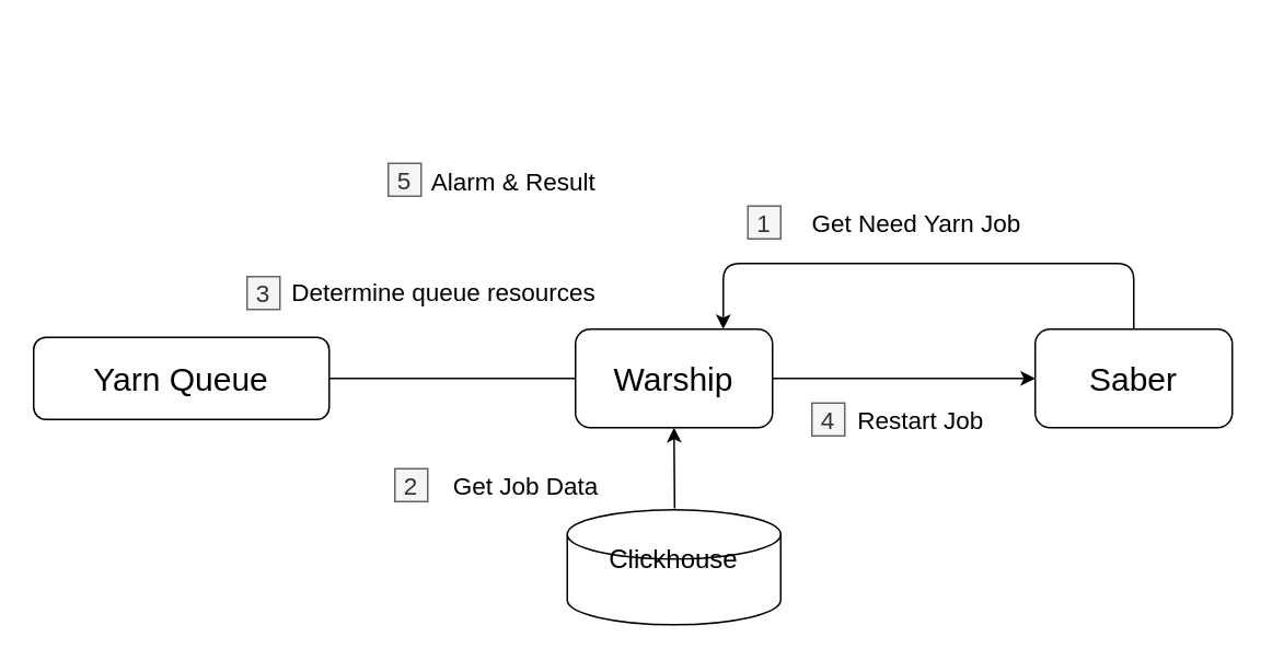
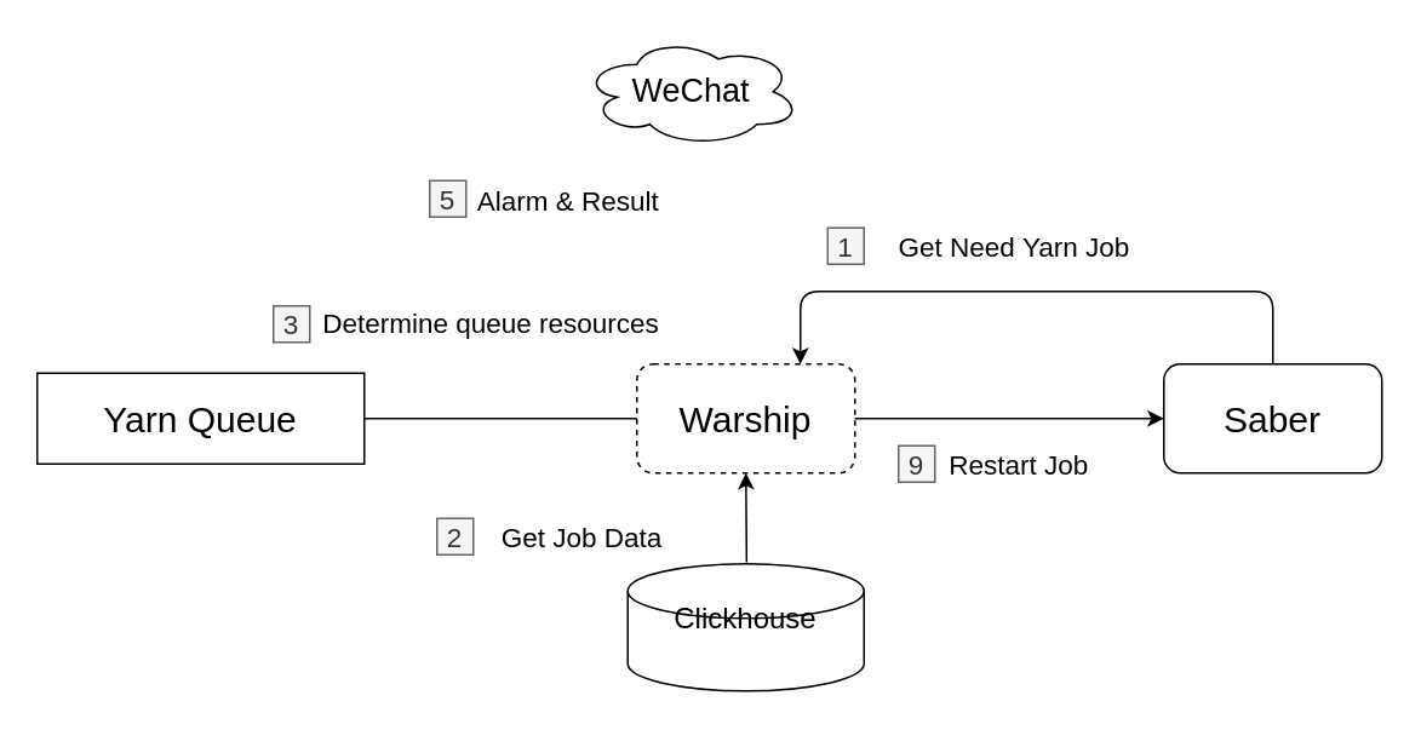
+ <mxCell id="19" value="&lt;font style=&quot;font-size: 18px&quot;&gt;WeChat&lt;/font&gt;" style="ellipse;shape=cloud;whiteSpace=wrap;html=1;" vertex="1" parent="1"><mxGeometry x="320" y="20" width="120" height="60" as="geometry" /></mxCell>
- <mxCell id="5" value="&lt;font style=&quot;font-size: 20px&quot;&gt;Yarn Queue&lt;/font&gt;" style="rounded=1;whiteSpace=wrap;html=1;" vertex="1" parent="1"><mxGeometry x="20" y="205" width="180" height="50" as="geometry" /></mxCell>
+ <mxCell id="5" value="&lt;font style=&quot;font-size: 20px&quot;&gt;Yarn Queue&lt;/font&gt;" style="whiteSpace=wrap;html=1;rounded=0;" vertex="1" parent="1"><mxGeometry x="20" y="205" width="180" height="50" as="geometry" /></mxCell>
- <mxCell id="3" value="&lt;font style=&quot;font-size: 20px&quot;&gt;Warship&lt;/font&gt;" style="rounded=1;whiteSpace=wrap;html=1;" vertex="1" parent="1"><mxGeometry x="350" y="200" width="120" height="60" as="geometry" /></mxCell>
+ <mxCell id="3" value="&lt;font style=&quot;font-size: 20px&quot;&gt;Warship&lt;/font&gt;" style="rounded=1;whiteSpace=wrap;html=1;dashed=1;" vertex="1" parent="1"><mxGeometry x="350" y="200" width="120" height="60" as="geometry" /></mxCell>
- <mxCell id="8" value="&lt;font style=&quot;font-size: 20px&quot;&gt;Saber&lt;/font&gt;" style="rounded=1;whiteSpace=wrap;html=1;" vertex="1" parent="1"><mxGeometry x="630" y="200" width="120" height="60" as="geometry" /></mxCell>
+ <mxCell id="8" value="&lt;font style=&quot;font-size: 20px&quot;&gt;Saber&lt;/font&gt;" style="rounded=1;whiteSpace=wrap;html=1;" vertex="1" parent="1"><mxGeometry x="640" y="200" width="120" height="60" as="geometry" /></mxCell>
- <mxCell id="16" value="&lt;font style=&quot;font-size: 15px&quot;&gt;4&lt;/font&gt;" style="text;html=1;strokeColor=#666666;fillColor=#f5f5f5;align=center;verticalAlign=middle;whiteSpace=wrap;rounded=0;fontColor=#333333;" vertex="1" parent="1"><mxGeometry x="494" y="245" width="20" height="20" as="geometry" /></mxCell>
+ <mxCell id="16" value="&lt;font style=&quot;font-size: 15px&quot;&gt;9&lt;/font&gt;" style="text;html=1;strokeColor=#666666;fillColor=#f5f5f5;align=center;verticalAlign=middle;whiteSpace=wrap;rounded=0;fontColor=#333333;" vertex="1" parent="1"><mxGeometry x="494" y="245" width="20" height="20" as="geometry" /></mxCell>
